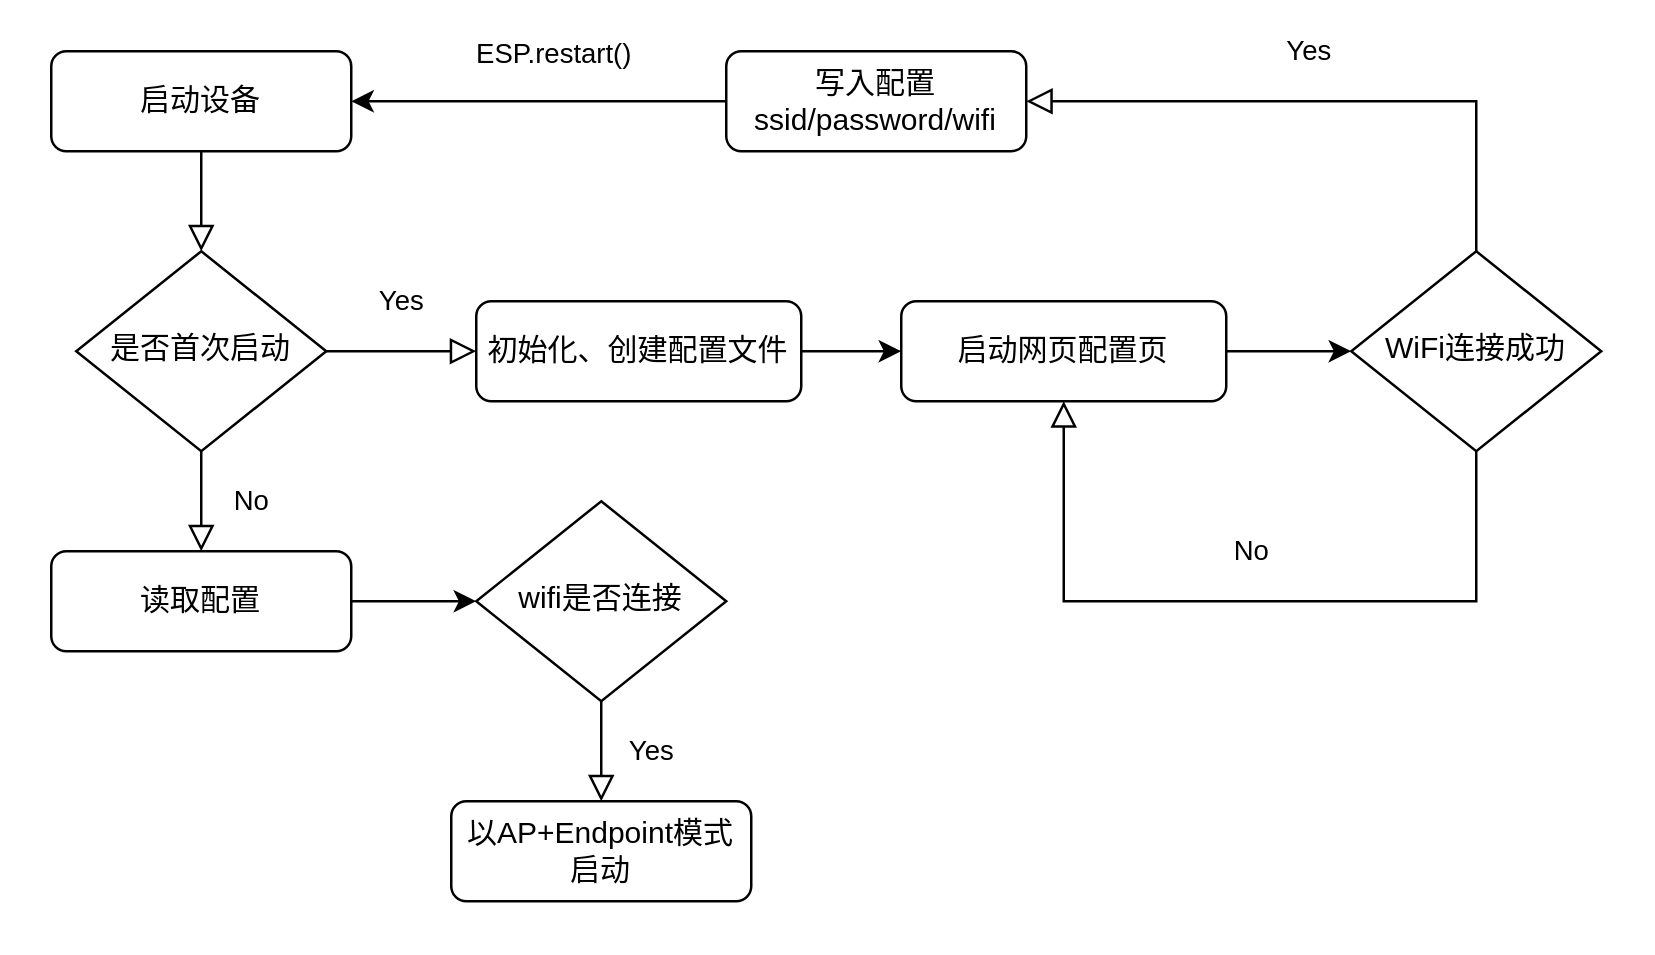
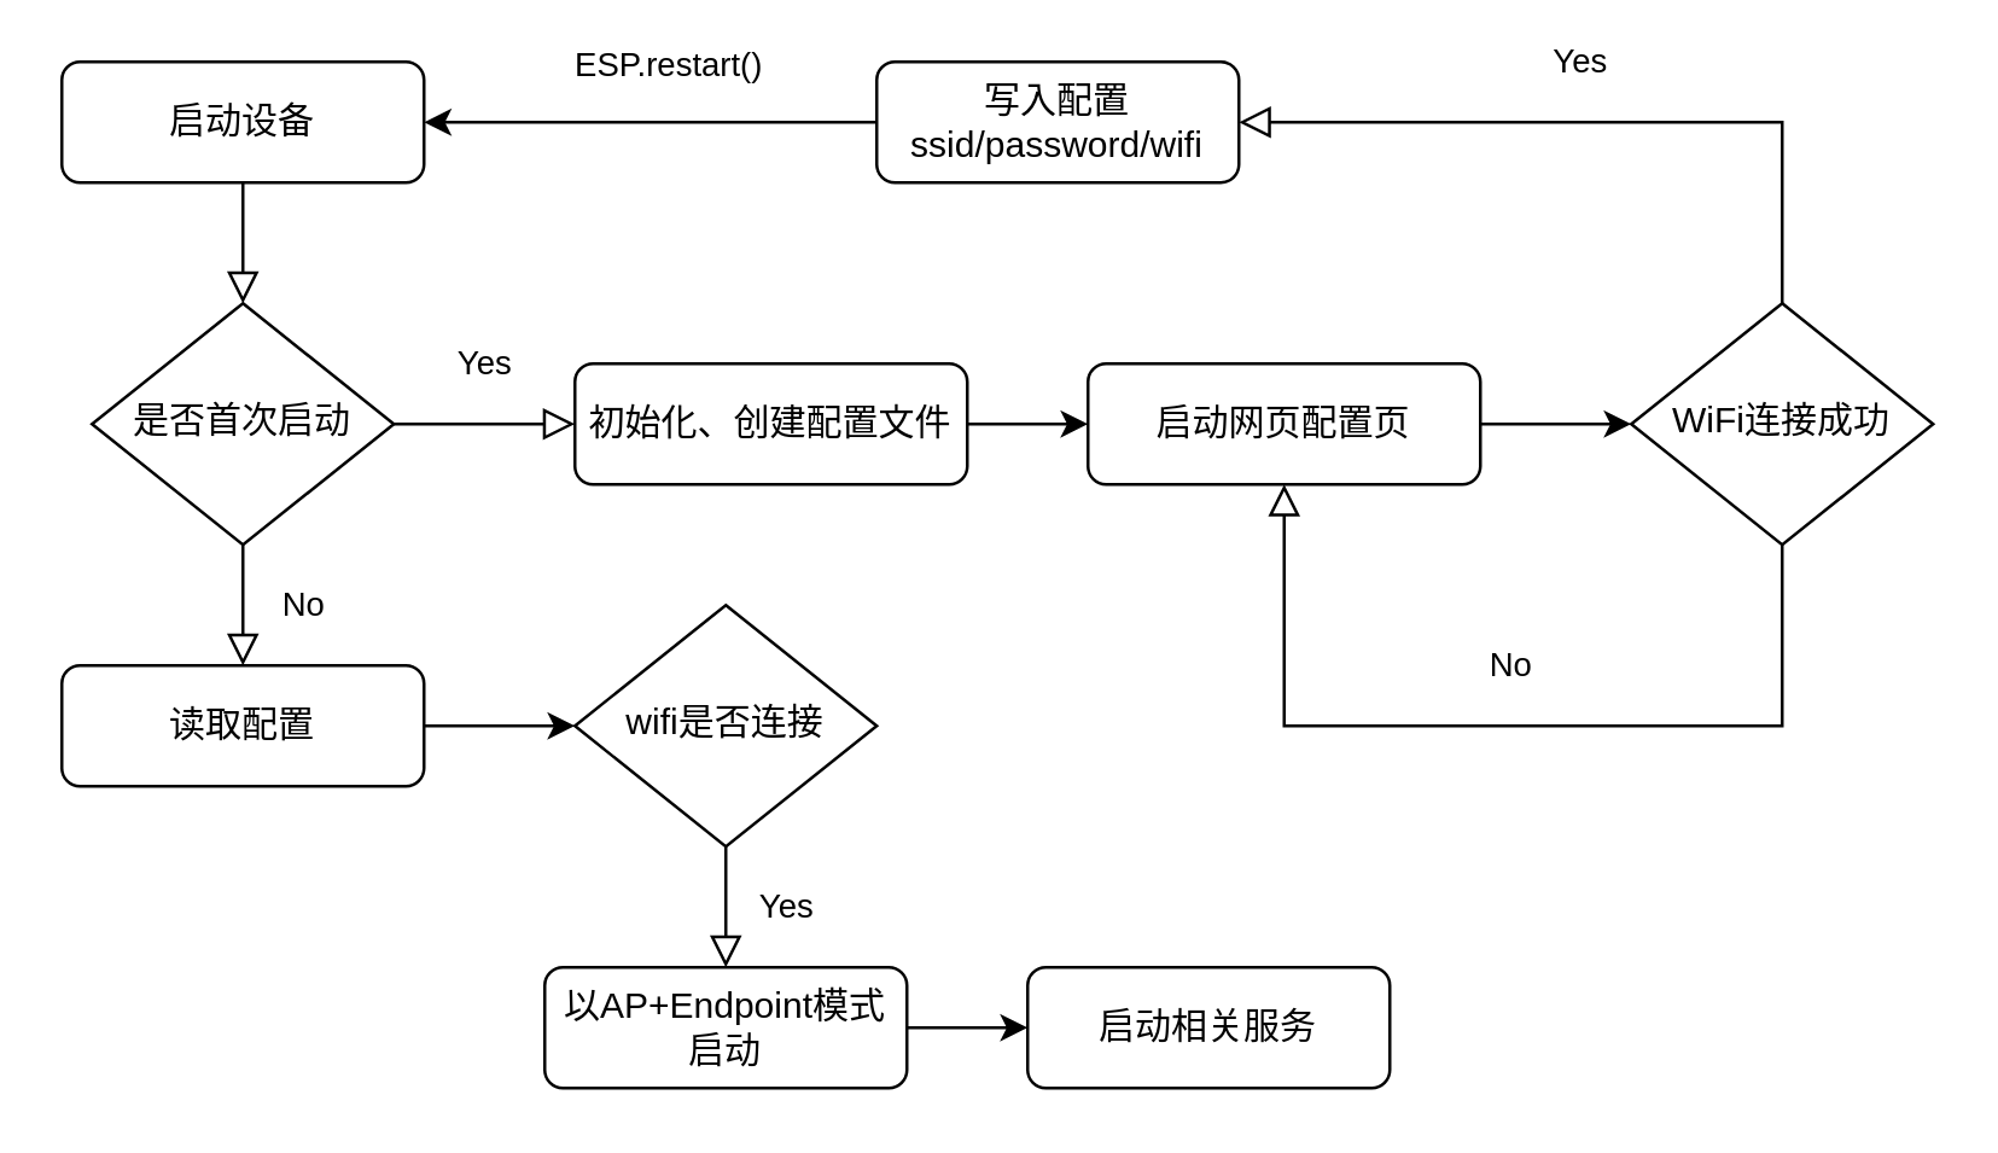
+ <mxCell id="14" value="" style="edgeStyle=orthogonalEdgeStyle;rounded=0;orthogonalLoop=1;jettySize=auto;html=1;exitX=1;exitY=0.5;exitDx=0;exitDy=0;" parent="1" source="15" target="12" edge="1"><mxGeometry relative="1" as="geometry" /></mxCell>
+ <mxCell id="12" value="启动相关服务" style="rounded=1;whiteSpace=wrap;html=1;fontSize=12;glass=0;strokeWidth=1;shadow=0;" parent="1" vertex="1"><mxGeometry x="340" y="320" width="120" height="40" as="geometry" /></mxCell>
